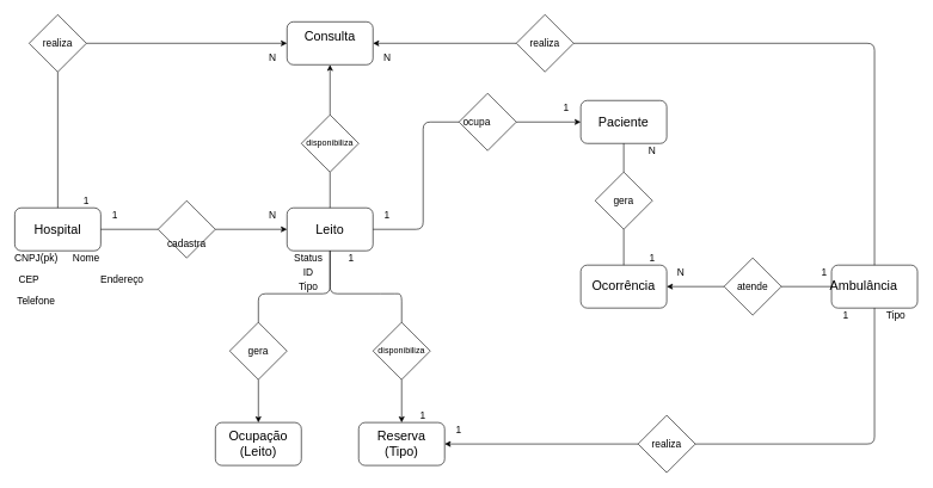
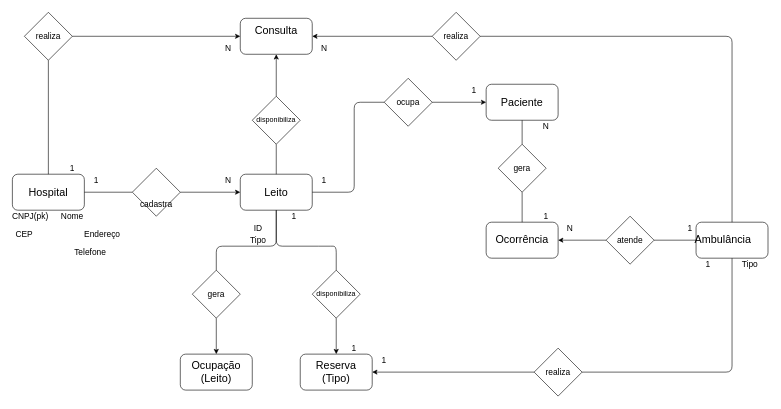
- <mxCell id="51" value="&lt;font style=&quot;font-size: 14px&quot;&gt;ocupa&lt;/font&gt;" style="text;html=1;strokeColor=none;fillColor=none;align=center;verticalAlign=middle;whiteSpace=wrap;rounded=0;" vertex="1" parent="1"><mxGeometry x="645" y="160" width="40" height="20" as="geometry" /></mxCell>
+ <mxCell id="51" value="&lt;font style=&quot;font-size: 14px&quot;&gt;ocupa&lt;/font&gt;" style="text;html=1;strokeColor=none;fillColor=none;align=center;verticalAlign=middle;whiteSpace=wrap;rounded=0;" vertex="1" parent="1"><mxGeometry x="660" y="160" width="40" height="20" as="geometry" /></mxCell>
- <mxCell id="74" value="&lt;font style=&quot;font-size: 14px&quot;&gt;Status&lt;/font&gt;" style="text;html=1;strokeColor=none;fillColor=none;align=center;verticalAlign=middle;whiteSpace=wrap;rounded=0;" vertex="1" parent="1"><mxGeometry x="410" y="350" width="40" height="20" as="geometry" /></mxCell>
- <mxCell id="71" value="&lt;font style=&quot;font-size: 14px&quot;&gt;Telefone&lt;/font&gt;" style="text;html=1;strokeColor=none;fillColor=none;align=center;verticalAlign=middle;whiteSpace=wrap;rounded=0;" vertex="1" parent="1"><mxGeometry x="30" y="410" width="40" height="20" as="geometry" /></mxCell>
+ <mxCell id="71" value="&lt;font style=&quot;font-size: 14px&quot;&gt;Telefone&lt;/font&gt;" style="text;html=1;strokeColor=none;fillColor=none;align=center;verticalAlign=middle;whiteSpace=wrap;rounded=0;" vertex="1" parent="1"><mxGeometry x="130" y="410" width="40" height="20" as="geometry" /></mxCell>
